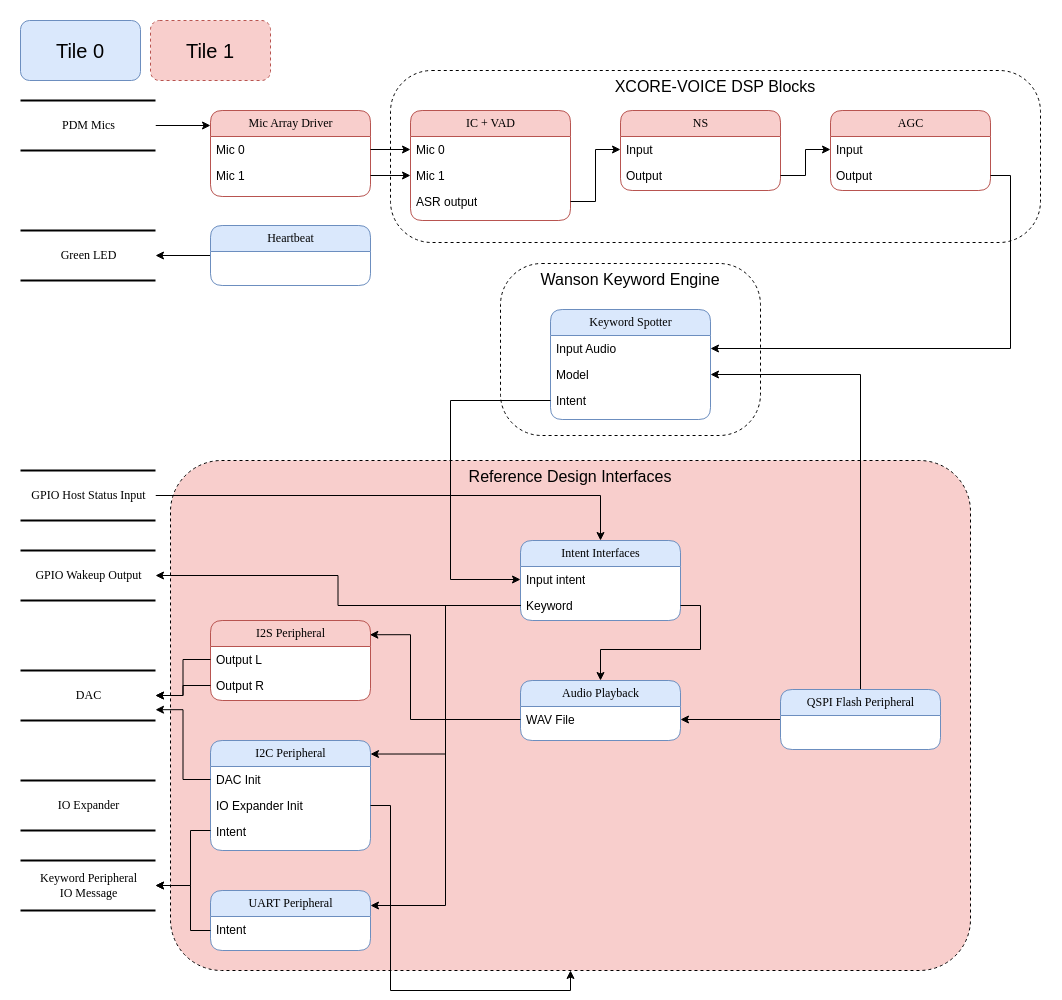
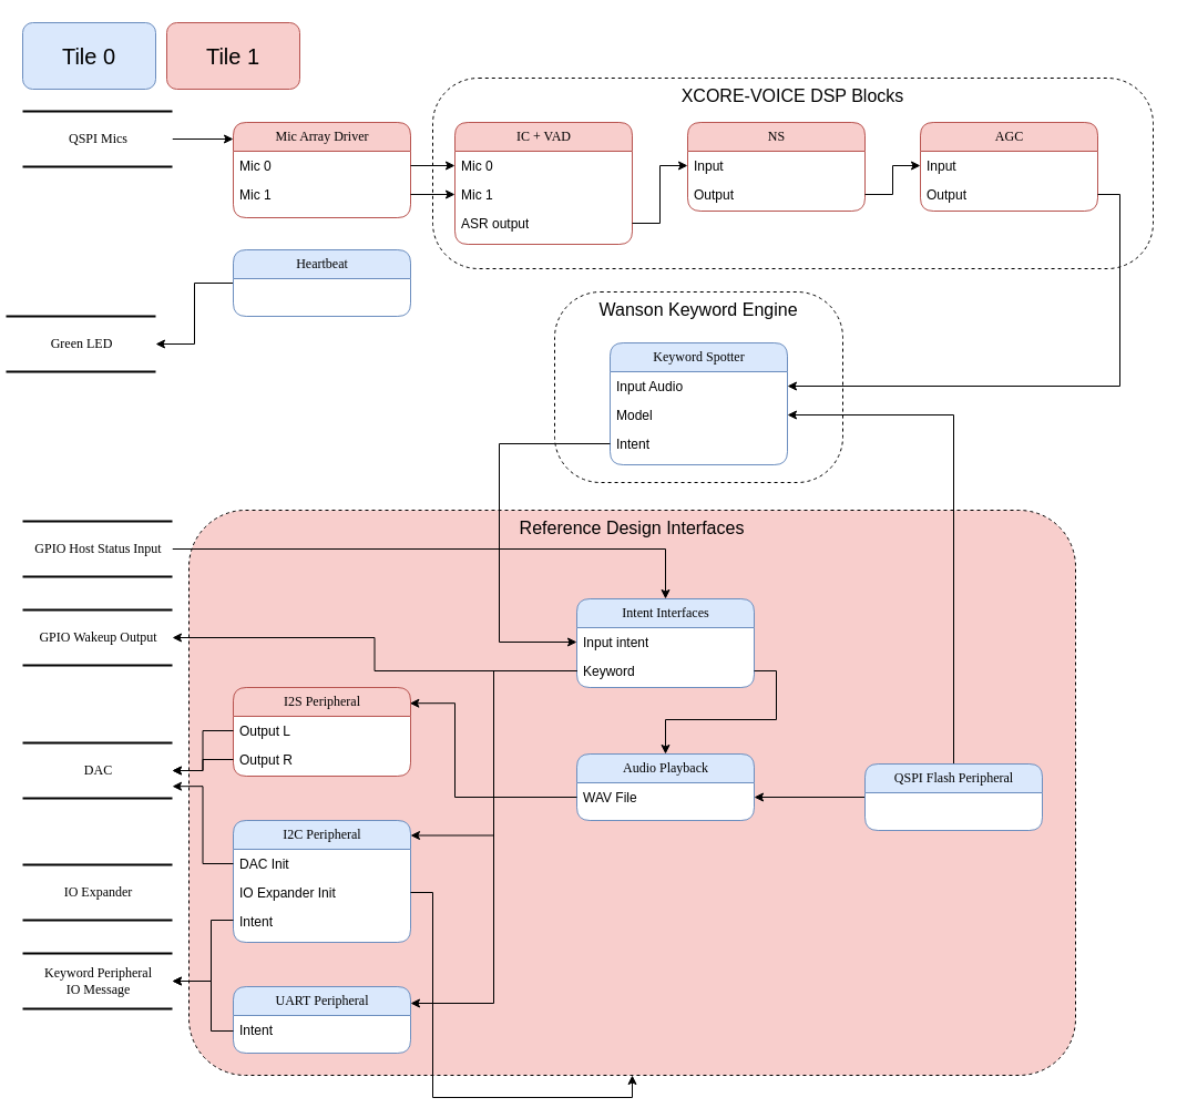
- <mxCell id="66" value="&lt;font style=&quot;font-size: 20px;&quot;&gt;Tile 1&lt;/font&gt;" style="rounded=1;whiteSpace=wrap;html=1;fillColor=#f8cecc;strokeColor=#b85450;dashed=1;" parent="1" vertex="1"><mxGeometry x="150" y="20" width="120" height="60" as="geometry" /></mxCell>
+ <mxCell id="66" value="&lt;font style=&quot;font-size: 20px;&quot;&gt;Tile 1&lt;/font&gt;" style="rounded=1;whiteSpace=wrap;html=1;fillColor=#f8cecc;strokeColor=#b85450;" parent="1" vertex="1"><mxGeometry x="150" y="20" width="120" height="60" as="geometry" /></mxCell>
- <mxCell id="13" value="PDM Mics" style="html=1;rounded=0;shadow=0;comic=0;labelBackgroundColor=none;strokeWidth=2;fontFamily=Verdana;fontSize=12;align=center;shape=mxgraph.ios7ui.horLines;" parent="1" vertex="1"><mxGeometry x="20" y="100" width="135" height="50" as="geometry" /></mxCell>
+ <mxCell id="13" value="QSPI Mics" style="html=1;rounded=0;shadow=0;comic=0;labelBackgroundColor=none;strokeWidth=2;fontFamily=Verdana;fontSize=12;align=center;shape=mxgraph.ios7ui.horLines;" parent="1" vertex="1"><mxGeometry x="20" y="100" width="135" height="50" as="geometry" /></mxCell>
- <mxCell id="31" value="Green LED" style="html=1;rounded=0;shadow=0;comic=0;labelBackgroundColor=none;strokeWidth=2;fontFamily=Verdana;fontSize=12;align=center;shape=mxgraph.ios7ui.horLines;" parent="1" vertex="1"><mxGeometry x="20" y="230" width="135" height="50" as="geometry" /></mxCell>
+ <mxCell id="31" value="Green LED" style="html=1;rounded=0;shadow=0;comic=0;labelBackgroundColor=none;strokeWidth=2;fontFamily=Verdana;fontSize=12;align=center;shape=mxgraph.ios7ui.horLines;" parent="1" vertex="1"><mxGeometry x="5" y="285" width="135" height="50" as="geometry" /></mxCell>
